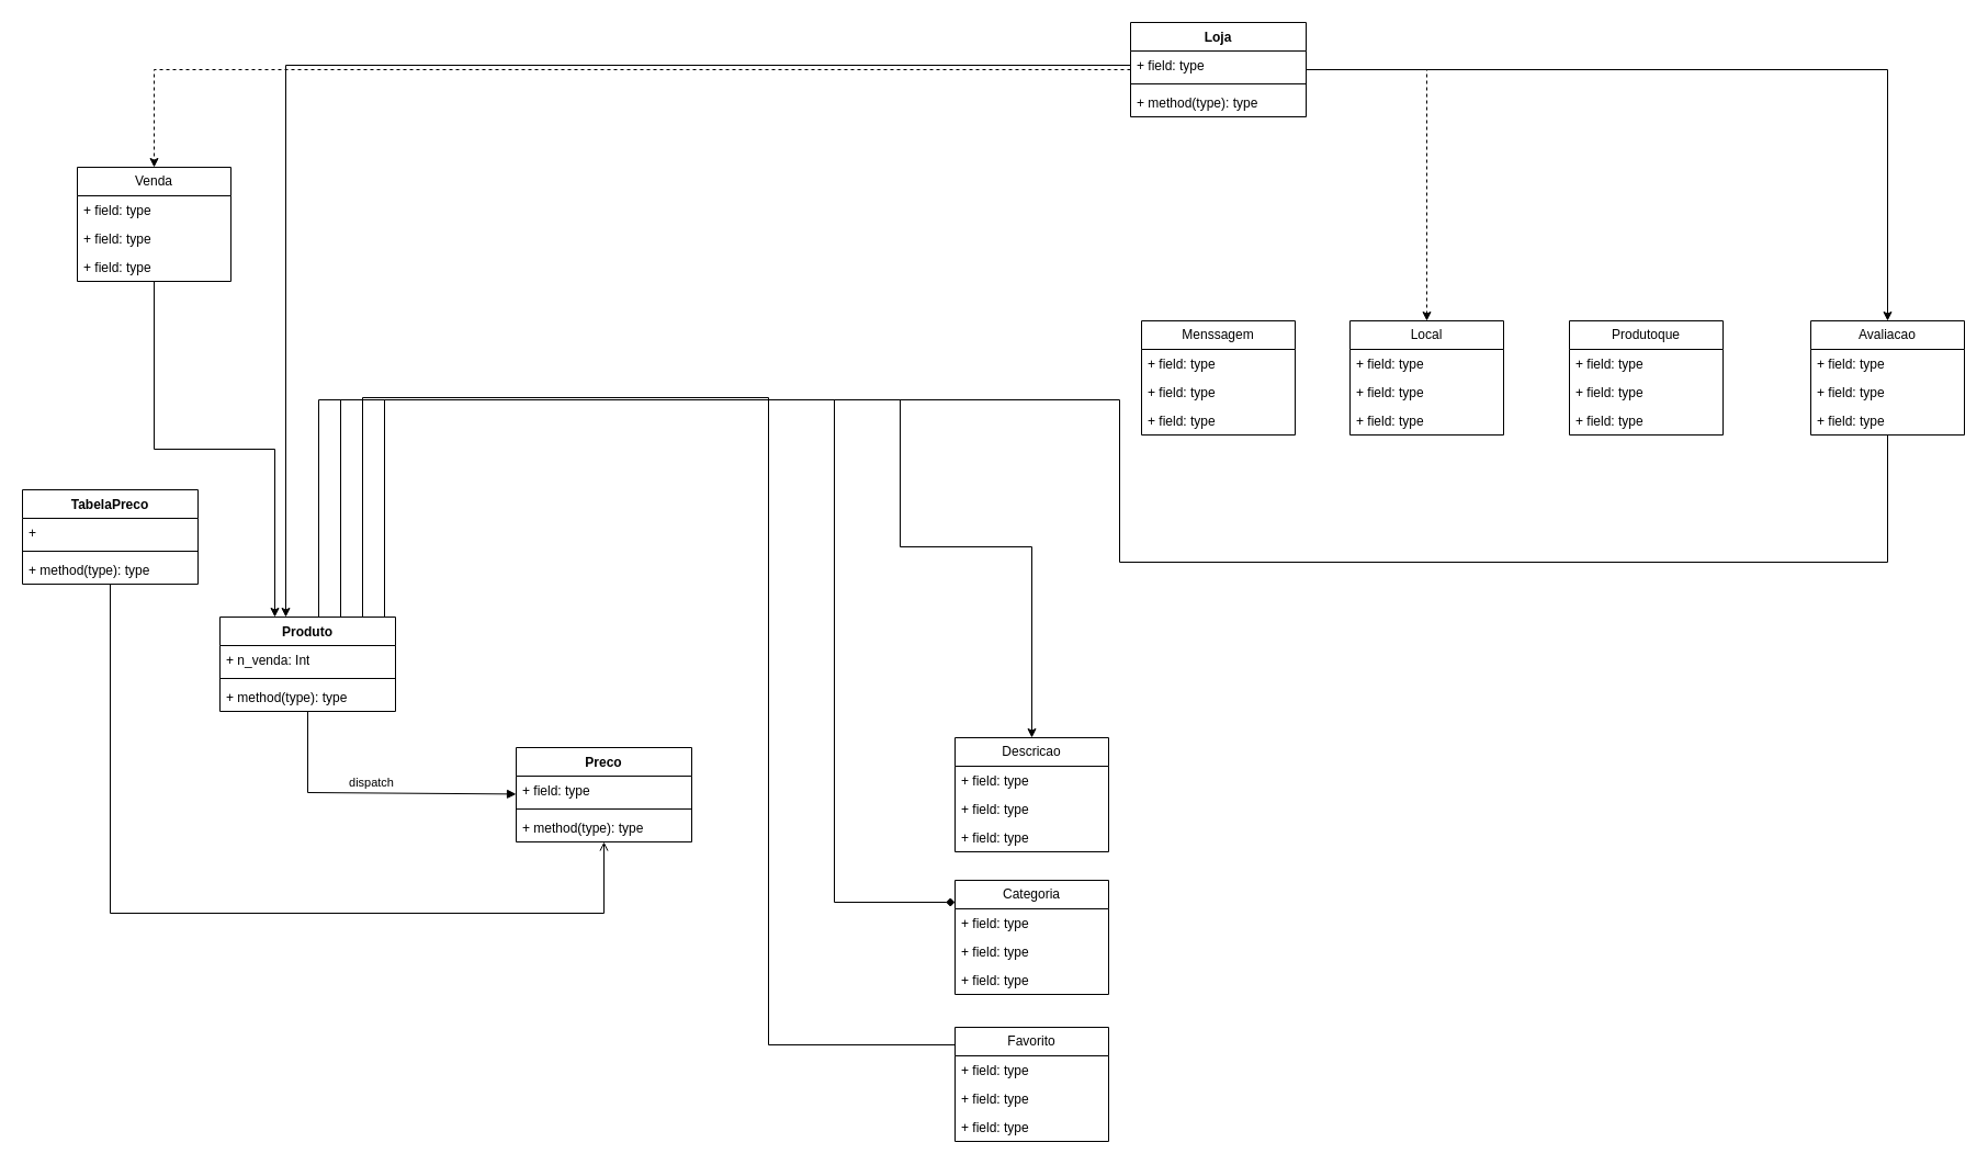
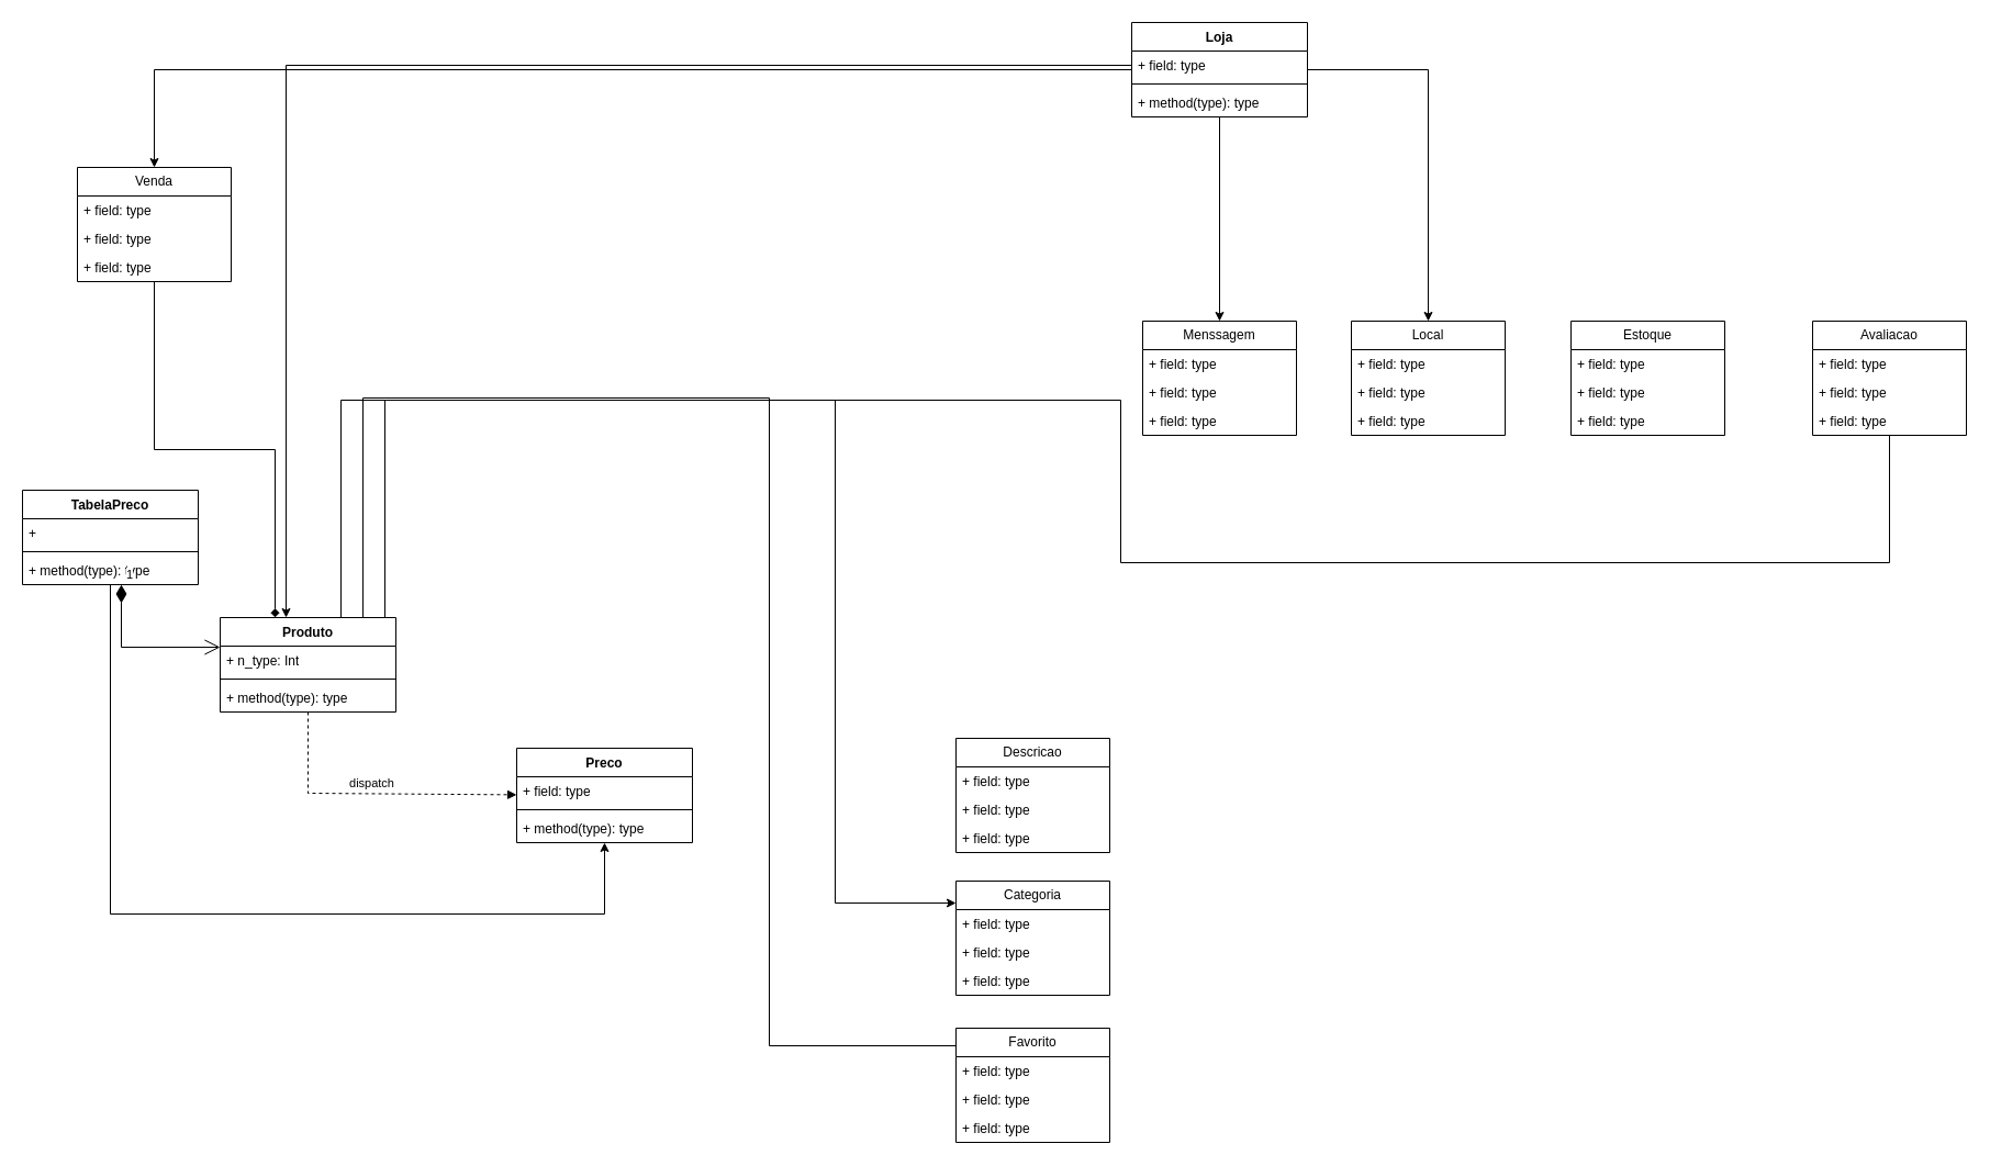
- <mxCell id="5" style="edgeStyle=orthogonalEdgeStyle;rounded=0;orthogonalLoop=1;jettySize=auto;html=1;dashed=1;" parent="1" source="6" target="42" edge="1"><mxGeometry relative="1" as="geometry"><mxPoint x="370" y="222" as="targetPoint" /></mxGeometry></mxCell>
+ <mxCell id="5" style="edgeStyle=orthogonalEdgeStyle;rounded=0;orthogonalLoop=1;jettySize=auto;html=1;" parent="1" source="6" target="42" edge="1"><mxGeometry relative="1" as="geometry"><mxPoint x="370" y="222" as="targetPoint" /></mxGeometry></mxCell>
- <mxCell id="2" style="edgeStyle=orthogonalEdgeStyle;rounded=0;orthogonalLoop=1;jettySize=auto;html=1;" parent="1" source="6" target="26" edge="1"><mxGeometry relative="1" as="geometry" /></mxCell>
- <mxCell id="4" style="edgeStyle=orthogonalEdgeStyle;rounded=0;orthogonalLoop=1;jettySize=auto;html=1;dashed=1;" parent="1" source="6" target="22" edge="1"><mxGeometry relative="1" as="geometry" /></mxCell>
+ <mxCell id="4" style="edgeStyle=orthogonalEdgeStyle;rounded=0;orthogonalLoop=1;jettySize=auto;html=1;" parent="1" source="6" target="22" edge="1"><mxGeometry relative="1" as="geometry" /></mxCell>
+ <mxCell id="3" style="edgeStyle=orthogonalEdgeStyle;rounded=0;orthogonalLoop=1;jettySize=auto;html=1;" parent="1" source="6" target="18" edge="1"><mxGeometry relative="1" as="geometry" /></mxCell>
- <mxCell id="46" value="Produto&lt;span style=&quot;background-color: initial;&quot;&gt;que&lt;/span&gt;" style="swimlane;fontStyle=0;childLayout=stackLayout;horizontal=1;startSize=26;fillColor=none;horizontalStack=0;resizeParent=1;resizeParentMax=0;resizeLast=0;collapsible=1;marginBottom=0;whiteSpace=wrap;html=1;" parent="1" vertex="1"><mxGeometry x="1430" y="292" width="140" height="104" as="geometry" /></mxCell>
+ <mxCell id="46" value="Esto&lt;span style=&quot;background-color: initial;&quot;&gt;que&lt;/span&gt;" style="swimlane;fontStyle=0;childLayout=stackLayout;horizontal=1;startSize=26;fillColor=none;horizontalStack=0;resizeParent=1;resizeParentMax=0;resizeLast=0;collapsible=1;marginBottom=0;whiteSpace=wrap;html=1;" parent="1" vertex="1"><mxGeometry x="1430" y="292" width="140" height="104" as="geometry" /></mxCell>
- <mxCell id="10" style="edgeStyle=orthogonalEdgeStyle;rounded=0;orthogonalLoop=1;jettySize=auto;html=1;" parent="1" source="14" target="59" edge="1"><mxGeometry relative="1" as="geometry"><Array as="points"><mxPoint x="290" y="364" /><mxPoint x="820" y="364" /><mxPoint x="820" y="498" /><mxPoint x="940" y="498" /></Array></mxGeometry></mxCell>
- <mxCell id="41" style="edgeStyle=orthogonalEdgeStyle;rounded=0;orthogonalLoop=1;jettySize=auto;html=1;" parent="1" source="42" target="14" edge="1"><mxGeometry relative="1" as="geometry"><mxPoint x="300" y="562" as="targetPoint" /><Array as="points"><mxPoint x="140" y="409" /><mxPoint x="250" y="409" /></Array></mxGeometry></mxCell>
+ <mxCell id="41" style="edgeStyle=orthogonalEdgeStyle;rounded=0;orthogonalLoop=1;jettySize=auto;html=1;endArrow=diamond;" parent="1" source="42" target="14" edge="1"><mxGeometry relative="1" as="geometry"><mxPoint x="300" y="562" as="targetPoint" /><Array as="points"><mxPoint x="140" y="409" /><mxPoint x="250" y="409" /></Array></mxGeometry></mxCell>
+ <mxCell id="39" value="1" style="endArrow=open;html=1;endSize=12;startArrow=diamondThin;startSize=14;startFill=1;edgeStyle=orthogonalEdgeStyle;align=left;verticalAlign=bottom;rounded=0;" parent="1" source="31" target="14" edge="1"><mxGeometry x="-1" y="3" relative="1" as="geometry"><mxPoint x="110" y="692" as="sourcePoint" /><mxPoint x="230" y="589" as="targetPoint" /><Array as="points"><mxPoint x="110" y="589" /></Array></mxGeometry></mxCell>
- <mxCell id="15" value="+ n_venda: Int" style="text;strokeColor=none;fillColor=none;align=left;verticalAlign=top;spacingLeft=4;spacingRight=4;overflow=hidden;rotatable=0;points=[[0,0.5],[1,0.5]];portConstraint=eastwest;whiteSpace=wrap;html=1;" parent="14" vertex="1"><mxGeometry y="26" width="160" height="26" as="geometry" /></mxCell>
+ <mxCell id="15" value="+ n_type: Int" style="text;strokeColor=none;fillColor=none;align=left;verticalAlign=top;spacingLeft=4;spacingRight=4;overflow=hidden;rotatable=0;points=[[0,0.5],[1,0.5]];portConstraint=eastwest;whiteSpace=wrap;html=1;" parent="14" vertex="1"><mxGeometry y="26" width="160" height="26" as="geometry" /></mxCell>
- <mxCell id="40" value="dispatch" style="html=1;verticalAlign=bottom;endArrow=block;curved=0;rounded=0;" parent="1" source="14" target="35" edge="1"><mxGeometry width="80" relative="1" as="geometry"><mxPoint x="300" y="666" as="sourcePoint" /><mxPoint x="460" y="732" as="targetPoint" /><Array as="points"><mxPoint x="280" y="722" /></Array></mxGeometry></mxCell>
+ <mxCell id="40" value="dispatch" style="html=1;verticalAlign=bottom;endArrow=block;curved=0;rounded=0;dashed=1;" parent="1" source="14" target="35" edge="1"><mxGeometry width="80" relative="1" as="geometry"><mxPoint x="300" y="666" as="sourcePoint" /><mxPoint x="460" y="732" as="targetPoint" /><Array as="points"><mxPoint x="280" y="722" /></Array></mxGeometry></mxCell>
- <mxCell id="30" style="edgeStyle=orthogonalEdgeStyle;rounded=0;orthogonalLoop=1;jettySize=auto;html=1;endArrow=open;" edge="1" parent="1" source="31" target="35"><mxGeometry relative="1" as="geometry"><Array as="points"><mxPoint x="100" y="832" /><mxPoint x="550" y="832" /></Array></mxGeometry></mxCell>
+ <mxCell id="30" style="edgeStyle=orthogonalEdgeStyle;rounded=0;orthogonalLoop=1;jettySize=auto;html=1;" edge="1" parent="1" source="31" target="35"><mxGeometry relative="1" as="geometry"><Array as="points"><mxPoint x="100" y="832" /><mxPoint x="550" y="832" /></Array></mxGeometry></mxCell>
- <mxCell id="11" style="edgeStyle=orthogonalEdgeStyle;rounded=0;orthogonalLoop=1;jettySize=auto;html=1;endArrow=diamond;" parent="1" source="14" target="51" edge="1"><mxGeometry relative="1" as="geometry"><Array as="points"><mxPoint x="350" y="364" /><mxPoint x="760" y="364" /><mxPoint x="760" y="822" /></Array></mxGeometry></mxCell>
+ <mxCell id="11" style="edgeStyle=orthogonalEdgeStyle;rounded=0;orthogonalLoop=1;jettySize=auto;html=1;" parent="1" source="14" target="51" edge="1"><mxGeometry relative="1" as="geometry"><Array as="points"><mxPoint x="350" y="364" /><mxPoint x="760" y="364" /><mxPoint x="760" y="822" /></Array></mxGeometry></mxCell>
